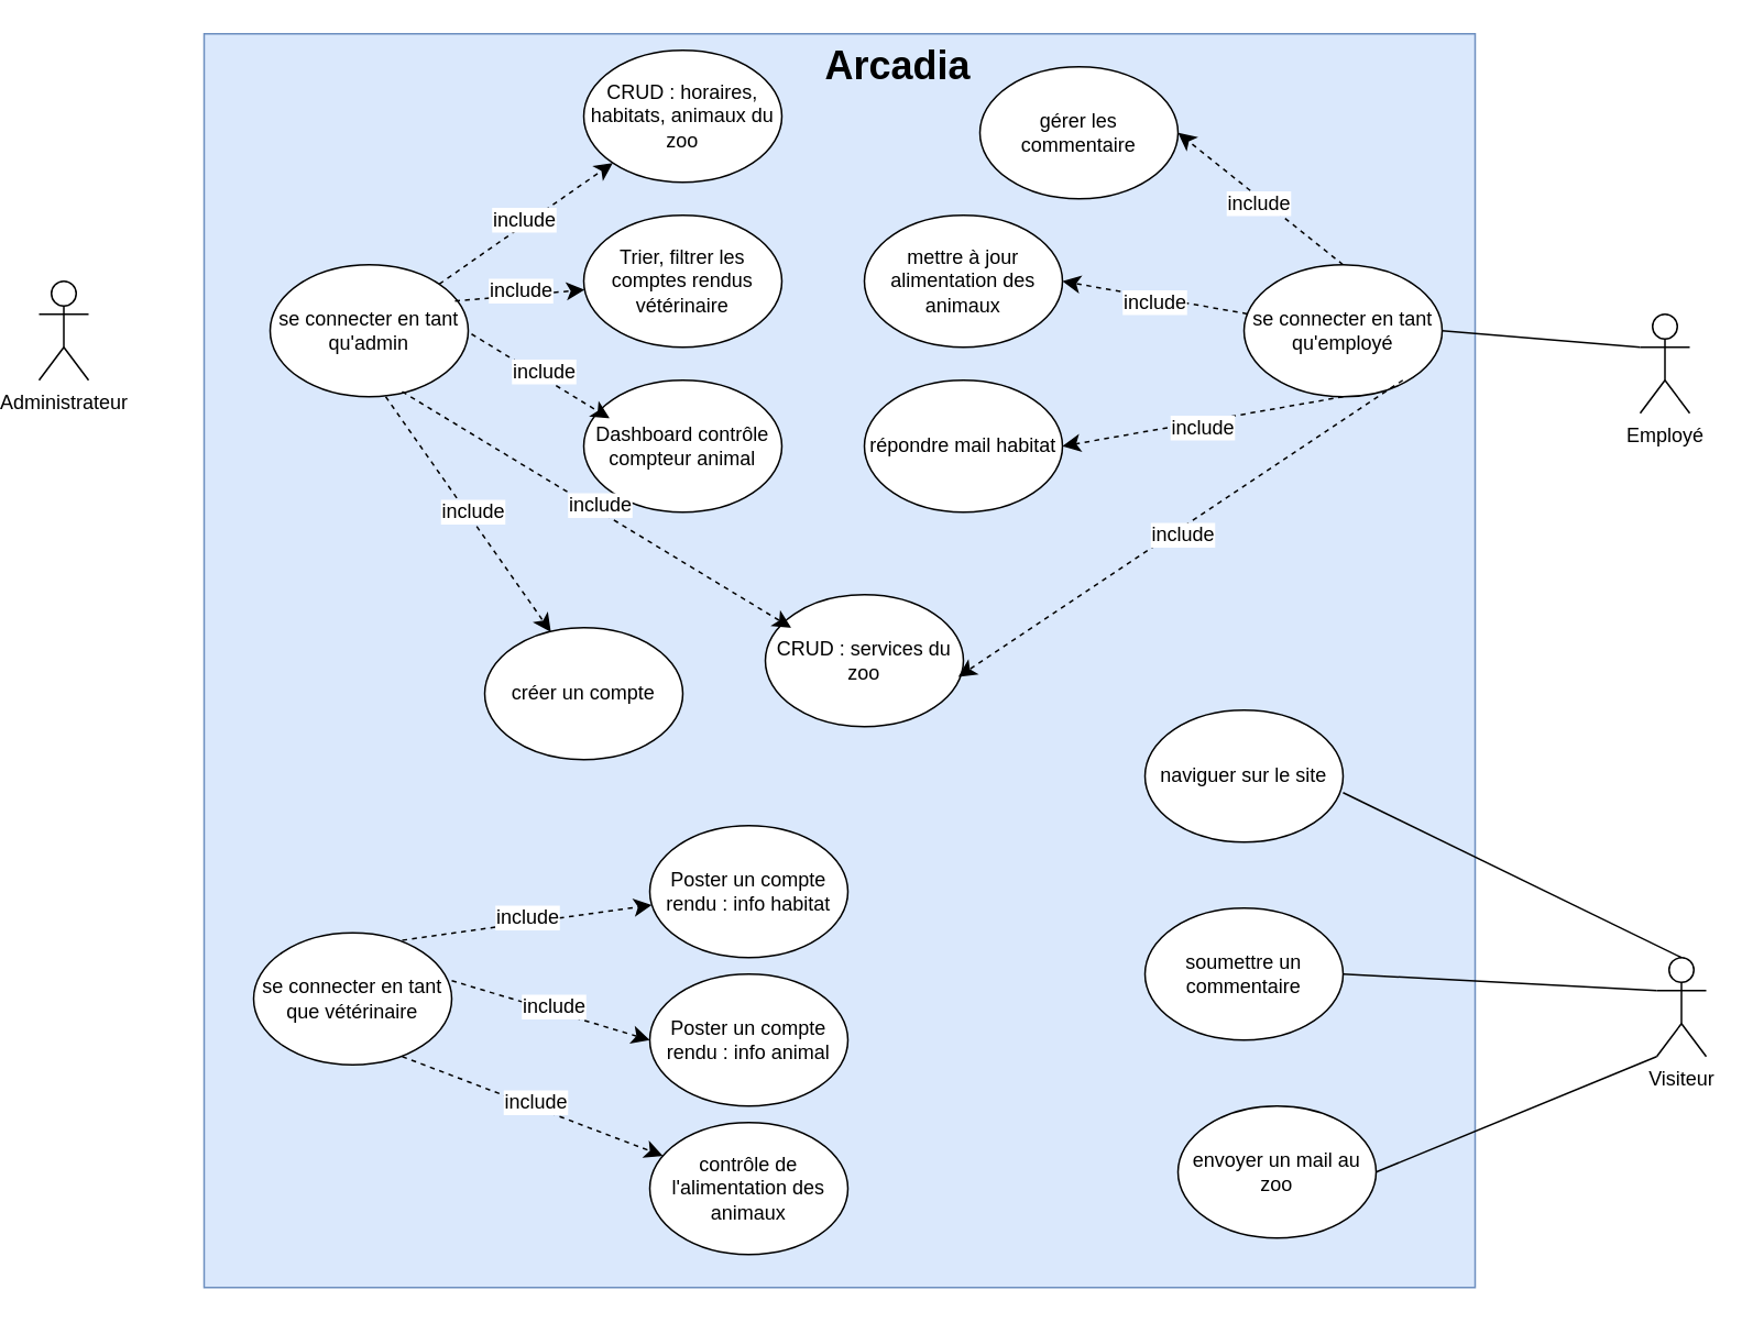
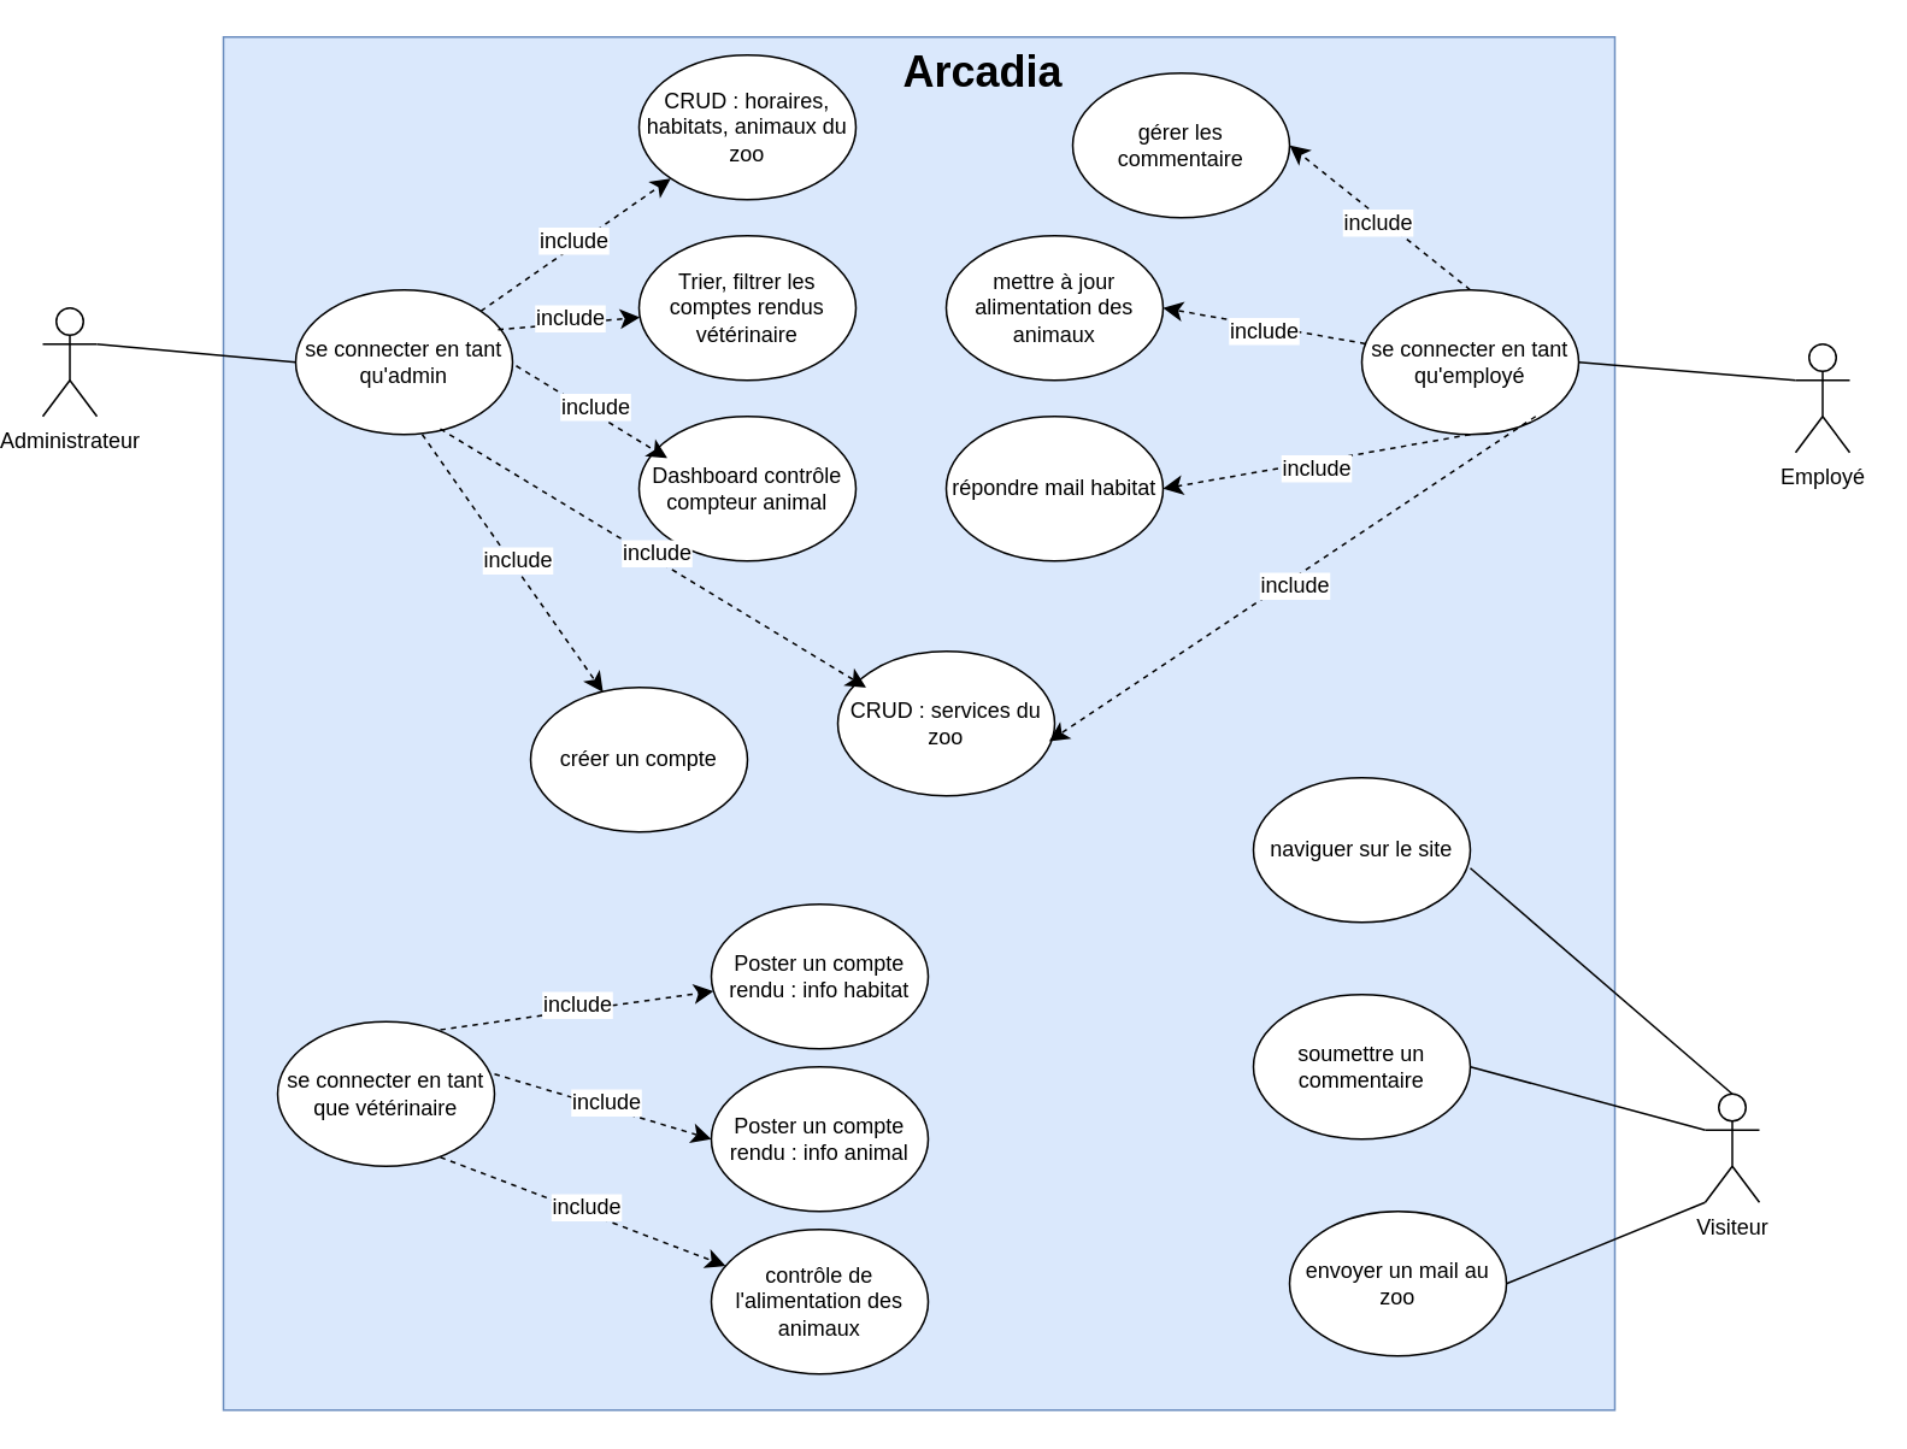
+ <mxCell id="5" style="edgeStyle=none;rounded=0;orthogonalLoop=1;jettySize=auto;html=1;exitX=1;exitY=0.333;exitDx=0;exitDy=0;exitPerimeter=0;entryX=0;entryY=0.5;entryDx=0;entryDy=0;strokeColor=default;align=center;verticalAlign=middle;fontFamily=Helvetica;fontSize=12;fontColor=default;labelBackgroundColor=default;startSize=8;endArrow=none;endFill=0;endSize=8;" parent="1" source="6" target="26" edge="1"><mxGeometry relative="1" as="geometry" /></mxCell>
- <mxCell id="11" value="Visiteur" style="shape=umlActor;verticalLabelPosition=bottom;verticalAlign=top;html=1;outlineConnect=0;" parent="1" vertex="1"><mxGeometry x="1000" y="580" width="30" height="60" as="geometry" /></mxCell>
+ <mxCell id="11" value="Visiteur" style="shape=umlActor;verticalLabelPosition=bottom;verticalAlign=top;html=1;outlineConnect=0;" parent="1" vertex="1"><mxGeometry x="940" y="605" width="30" height="60" as="geometry" /></mxCell>
